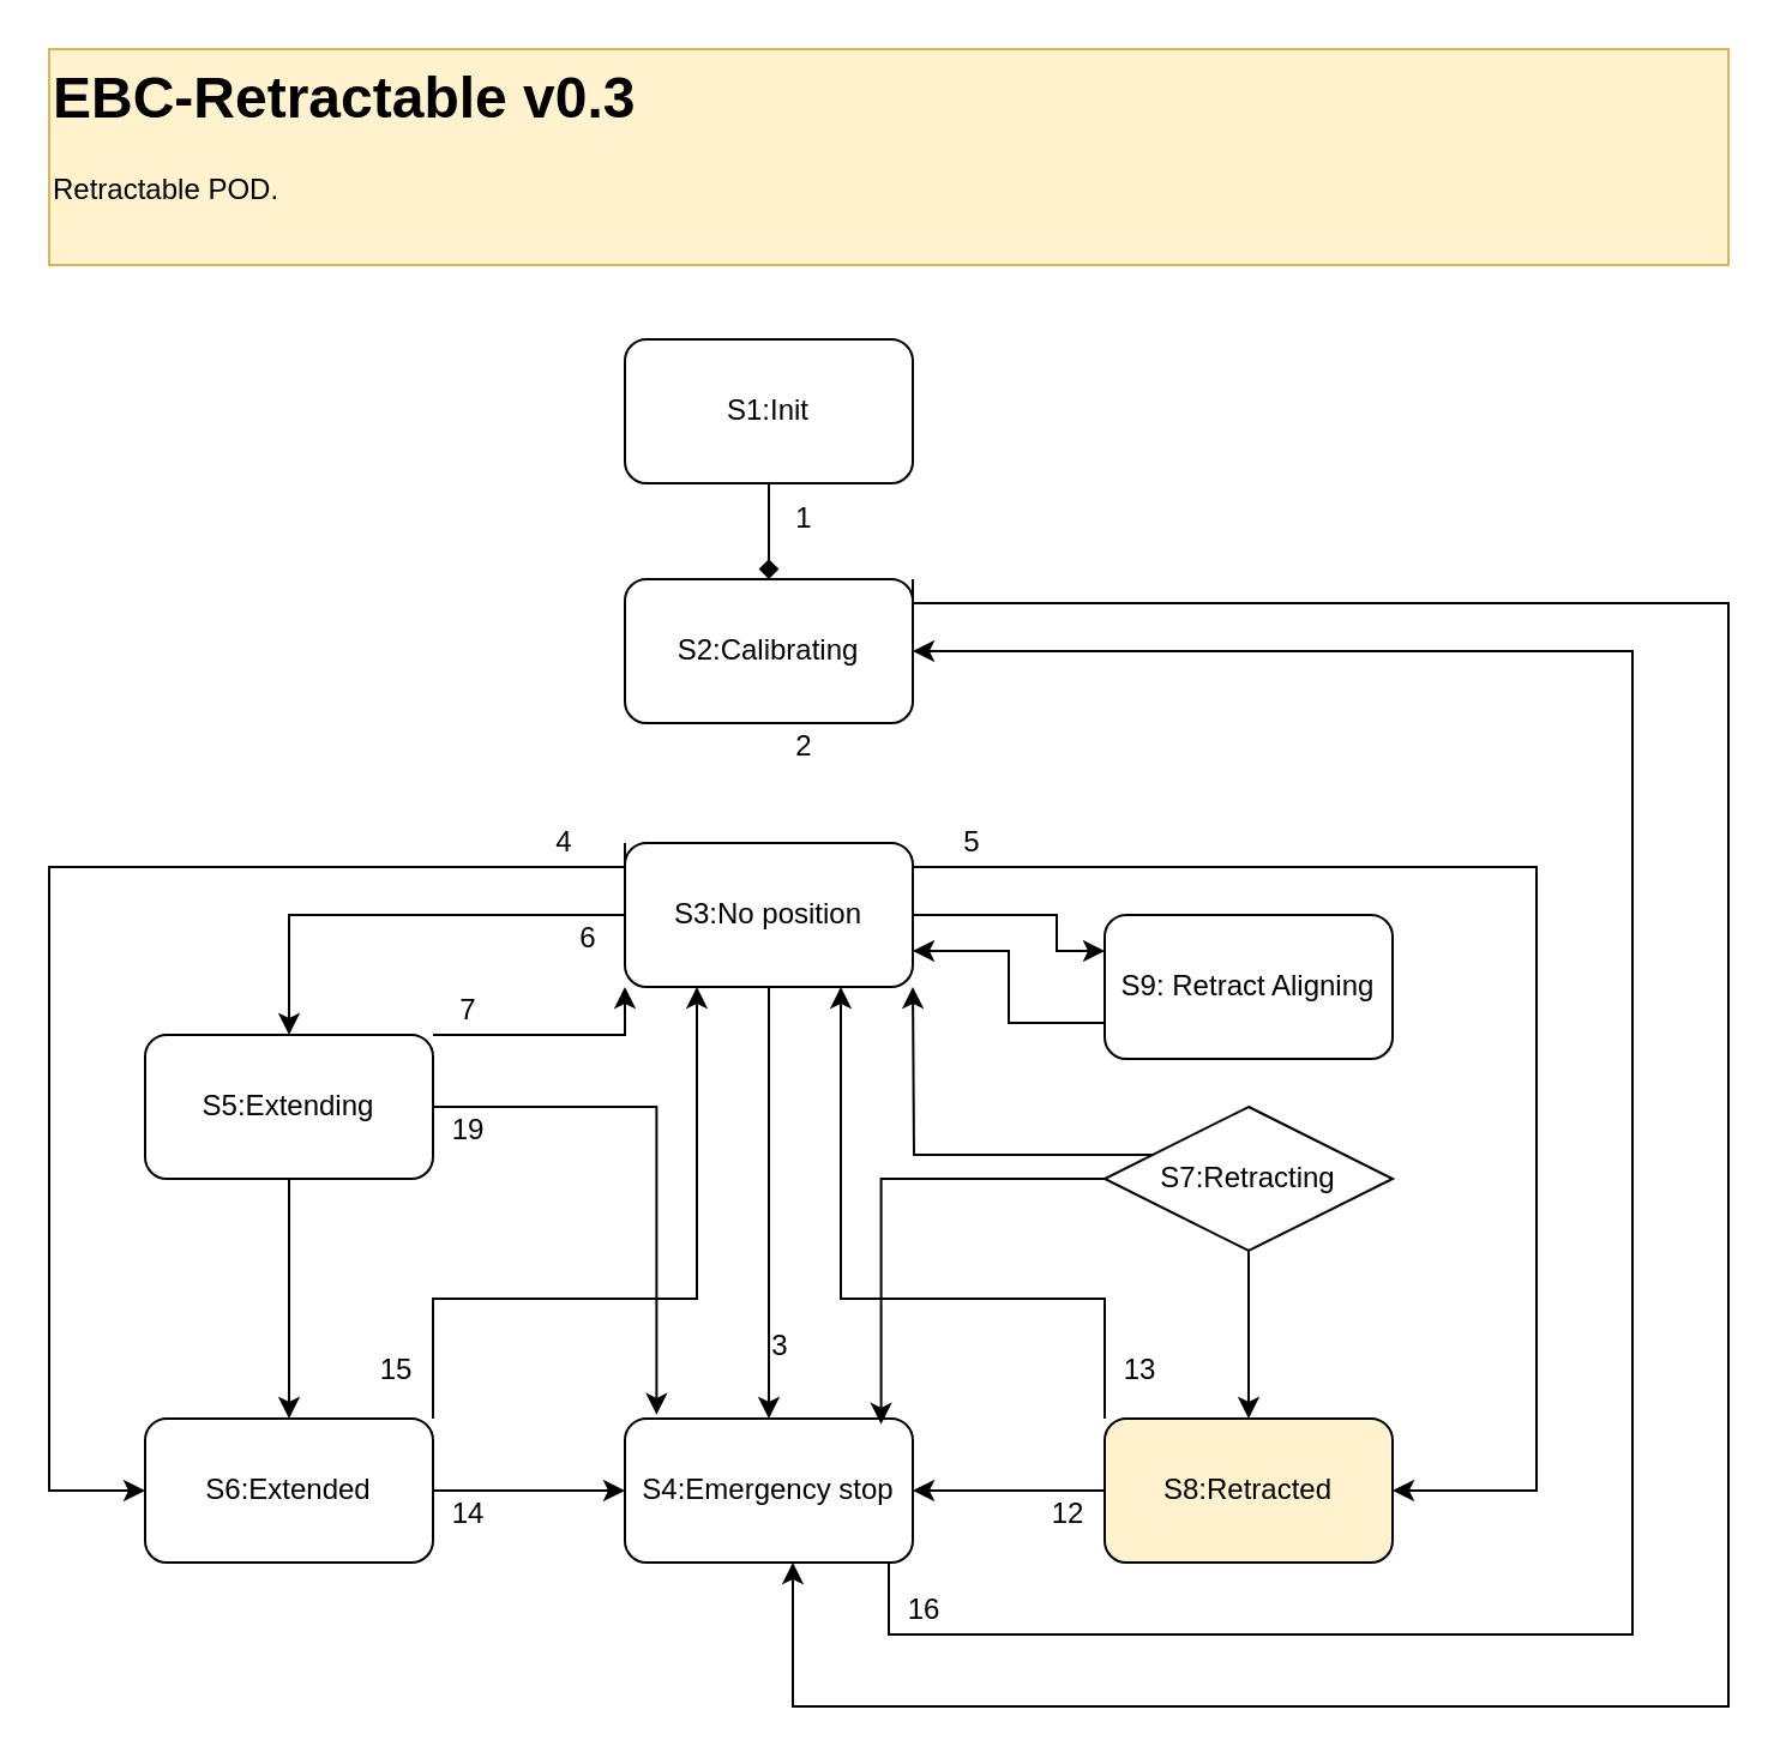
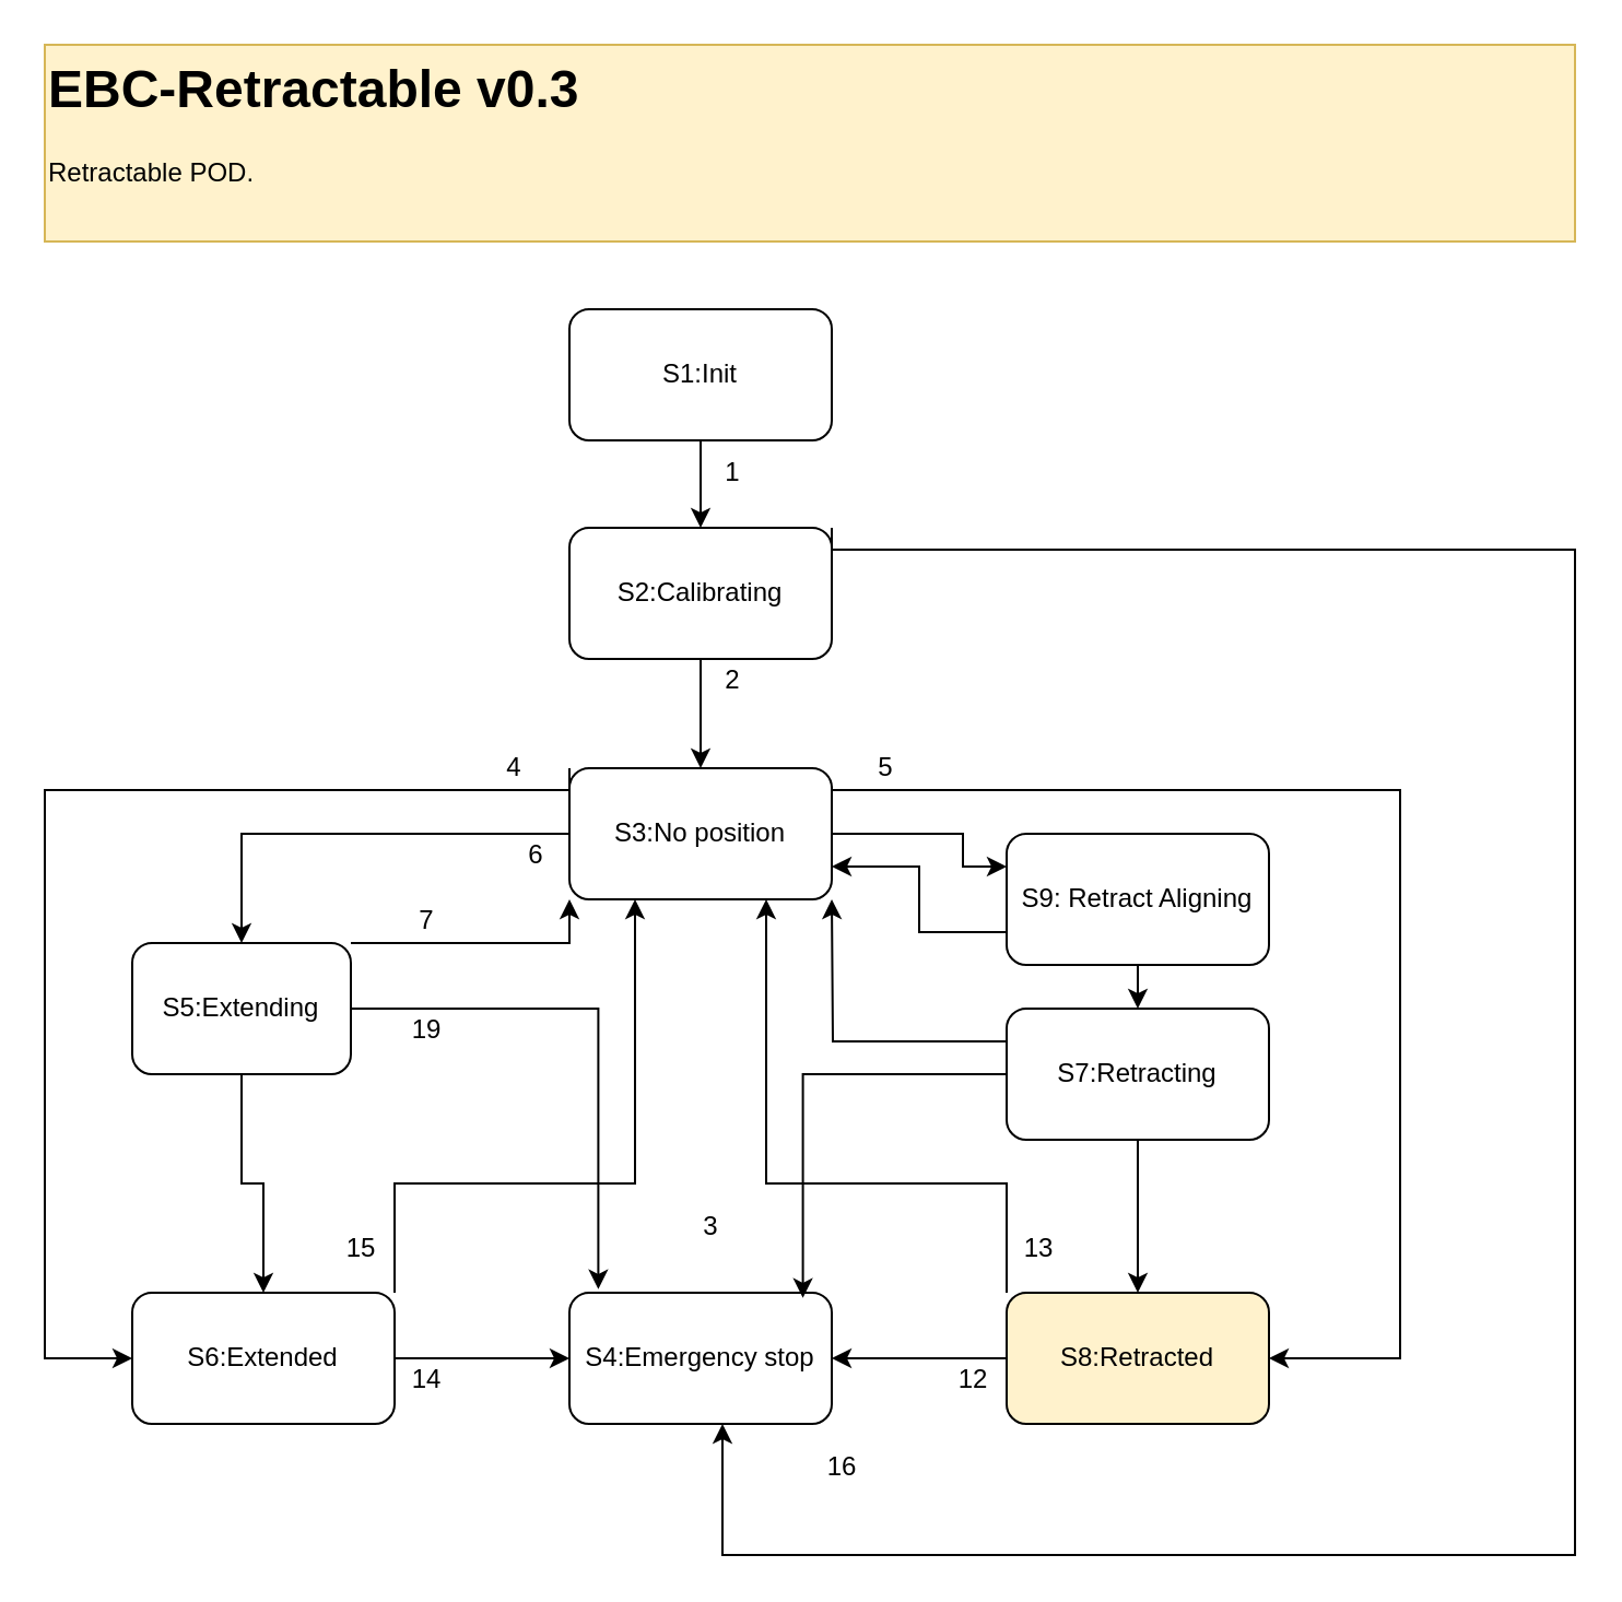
- <mxCell id="4" style="edgeStyle=orthogonalEdgeStyle;rounded=0;orthogonalLoop=1;jettySize=auto;html=1;entryX=0.5;entryY=0;entryDx=0;entryDy=0;endArrow=diamond;" parent="1" source="5" target="14" edge="1"><mxGeometry relative="1" as="geometry" /></mxCell>
+ <mxCell id="4" style="edgeStyle=orthogonalEdgeStyle;rounded=0;orthogonalLoop=1;jettySize=auto;html=1;entryX=0.5;entryY=0;entryDx=0;entryDy=0;" parent="1" source="5" target="14" edge="1"><mxGeometry relative="1" as="geometry" /></mxCell>
+ <mxCell id="12" style="edgeStyle=orthogonalEdgeStyle;rounded=0;orthogonalLoop=1;jettySize=auto;html=1;entryX=0.5;entryY=0;entryDx=0;entryDy=0;" parent="1" source="14" target="11" edge="1"><mxGeometry relative="1" as="geometry" /></mxCell>
+ <mxCell id="43" style="edgeStyle=none;html=1;" edge="1" parent="1" source="45" target="26"><mxGeometry relative="1" as="geometry" /></mxCell>
- <mxCell id="23" value="S5:Extending" style="rounded=1;whiteSpace=wrap;html=1;" parent="1" vertex="1"><mxGeometry x="60" y="431" width="120" height="60" as="geometry" /></mxCell>
+ <mxCell id="23" value="S5:Extending" style="rounded=1;whiteSpace=wrap;html=1;" parent="1" vertex="1"><mxGeometry x="60" y="431" width="100" height="60" as="geometry" /></mxCell>
- <mxCell id="26" value="S7:Retracting" style="rhombus;whiteSpace=wrap;html=1;" parent="1" vertex="1"><mxGeometry x="460" y="461" width="120" height="60" as="geometry" /></mxCell>
+ <mxCell id="26" value="S7:Retracting" style="rounded=1;whiteSpace=wrap;html=1;" parent="1" vertex="1"><mxGeometry x="460" y="461" width="120" height="60" as="geometry" /></mxCell>
- <mxCell id="7" style="edgeStyle=orthogonalEdgeStyle;rounded=0;orthogonalLoop=1;jettySize=auto;html=1;exitX=0.5;exitY=1;exitDx=0;exitDy=0;entryX=0.5;entryY=0;entryDx=0;entryDy=0;" parent="1" source="11" target="3" edge="1"><mxGeometry relative="1" as="geometry" /></mxCell>
- <mxCell id="2" style="edgeStyle=orthogonalEdgeStyle;rounded=0;orthogonalLoop=1;jettySize=auto;html=1;entryX=1;entryY=0.5;entryDx=0;entryDy=0;" parent="1" source="3" target="14" edge="1"><mxGeometry relative="1" as="geometry"><Array as="points"><mxPoint x="370" y="681" /><mxPoint x="680" y="681" /><mxPoint x="680" y="271" /></Array></mxGeometry></mxCell>
